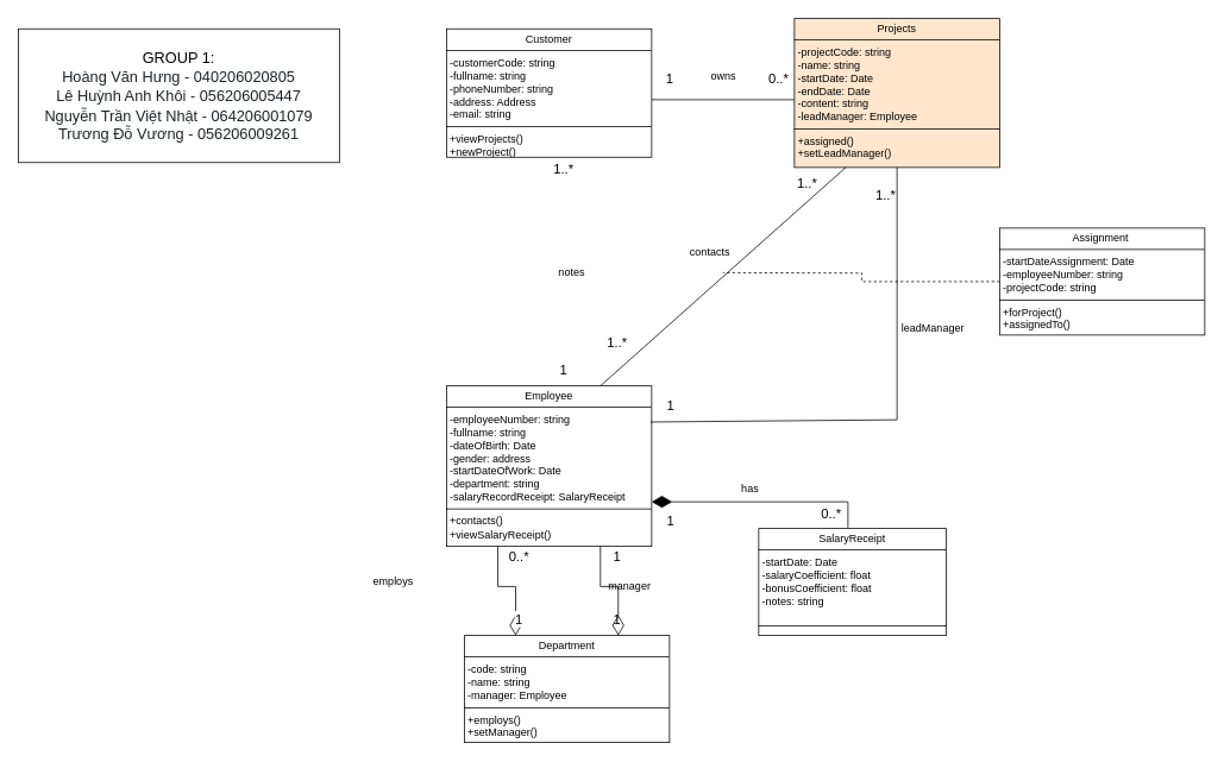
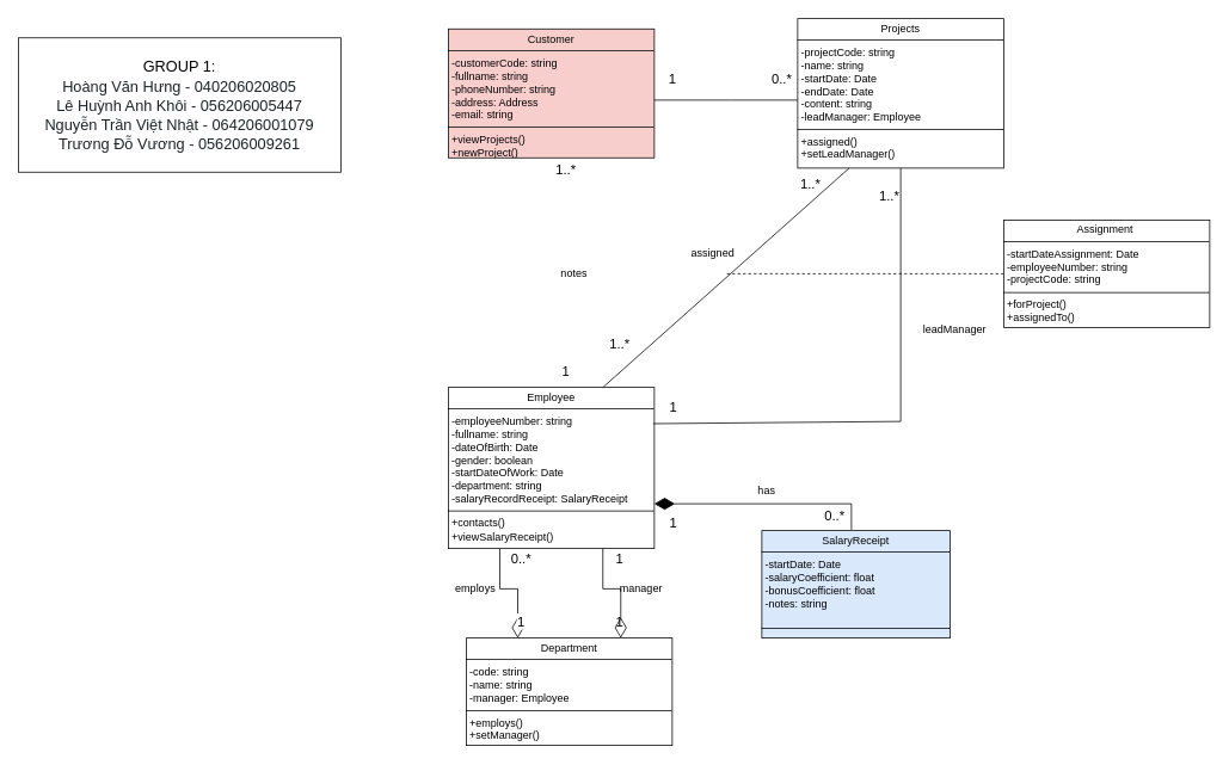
- <mxCell id="17" value="owns" style="text;html=1;align=center;verticalAlign=middle;resizable=0;points=[];autosize=1;strokeColor=none;fillColor=none;" parent="1" vertex="1"><mxGeometry x="785" y="70" width="50" height="30" as="geometry" /></mxCell>
- <mxCell id="8" value="&lt;p style=&quot;margin:0px;margin-top:4px;text-align:center;&quot;&gt;Customer&lt;/p&gt;&lt;hr size=&quot;1&quot; style=&quot;border-style:solid;&quot;&gt;&lt;p style=&quot;margin:0px;margin-left:4px;&quot;&gt;-customerCode: string&lt;br&gt;&lt;/p&gt;&lt;p style=&quot;margin:0px;margin-left:4px;&quot;&gt;-&lt;span style=&quot;background-color: transparent; color: light-dark(rgb(0, 0, 0), rgb(255, 255, 255));&quot;&gt;fullname: string&lt;/span&gt;&lt;br&gt;&lt;/p&gt;&lt;p style=&quot;margin:0px;margin-left:4px;&quot;&gt;&lt;span style=&quot;background-color: transparent; color: light-dark(rgb(0, 0, 0), rgb(255, 255, 255));&quot;&gt;-&lt;/span&gt;&lt;span style=&quot;background-color: transparent; color: light-dark(rgb(0, 0, 0), rgb(255, 255, 255));&quot;&gt;phoneNumber: string&lt;/span&gt;&lt;/p&gt;&lt;p style=&quot;margin:0px;margin-left:4px;&quot;&gt;&lt;span style=&quot;background-color: transparent; color: light-dark(rgb(0, 0, 0), rgb(255, 255, 255));&quot;&gt;-&lt;/span&gt;&lt;span style=&quot;background-color: transparent; color: light-dark(rgb(0, 0, 0), rgb(255, 255, 255));&quot;&gt;address: Address&lt;/span&gt;&lt;/p&gt;&lt;p style=&quot;margin:0px;margin-left:4px;&quot;&gt;&lt;span style=&quot;background-color: transparent; color: light-dark(rgb(0, 0, 0), rgb(255, 255, 255));&quot;&gt;-&lt;/span&gt;&lt;span style=&quot;background-color: transparent; color: light-dark(rgb(0, 0, 0), rgb(255, 255, 255));&quot;&gt;email: string&lt;/span&gt;&lt;/p&gt;&lt;hr size=&quot;1&quot; style=&quot;border-style:solid;&quot;&gt;&lt;p style=&quot;margin:0px;margin-left:4px;&quot;&gt;+viewProjects()&lt;/p&gt;&lt;p style=&quot;margin:0px;margin-left:4px;&quot;&gt;+newProject()&lt;/p&gt;" style="verticalAlign=top;align=left;overflow=fill;html=1;whiteSpace=wrap;" parent="1" vertex="1"><mxGeometry x="500" y="31.5" width="230" height="144" as="geometry" /></mxCell>
+ <mxCell id="8" value="&lt;p style=&quot;margin:0px;margin-top:4px;text-align:center;&quot;&gt;Customer&lt;/p&gt;&lt;hr size=&quot;1&quot; style=&quot;border-style:solid;&quot;&gt;&lt;p style=&quot;margin:0px;margin-left:4px;&quot;&gt;-customerCode: string&lt;br&gt;&lt;/p&gt;&lt;p style=&quot;margin:0px;margin-left:4px;&quot;&gt;-&lt;span style=&quot;background-color: transparent; color: light-dark(rgb(0, 0, 0), rgb(255, 255, 255));&quot;&gt;fullname: string&lt;/span&gt;&lt;br&gt;&lt;/p&gt;&lt;p style=&quot;margin:0px;margin-left:4px;&quot;&gt;&lt;span style=&quot;background-color: transparent; color: light-dark(rgb(0, 0, 0), rgb(255, 255, 255));&quot;&gt;-&lt;/span&gt;&lt;span style=&quot;background-color: transparent; color: light-dark(rgb(0, 0, 0), rgb(255, 255, 255));&quot;&gt;phoneNumber: string&lt;/span&gt;&lt;/p&gt;&lt;p style=&quot;margin:0px;margin-left:4px;&quot;&gt;&lt;span style=&quot;background-color: transparent; color: light-dark(rgb(0, 0, 0), rgb(255, 255, 255));&quot;&gt;-&lt;/span&gt;&lt;span style=&quot;background-color: transparent; color: light-dark(rgb(0, 0, 0), rgb(255, 255, 255));&quot;&gt;address: Address&lt;/span&gt;&lt;/p&gt;&lt;p style=&quot;margin:0px;margin-left:4px;&quot;&gt;&lt;span style=&quot;background-color: transparent; color: light-dark(rgb(0, 0, 0), rgb(255, 255, 255));&quot;&gt;-&lt;/span&gt;&lt;span style=&quot;background-color: transparent; color: light-dark(rgb(0, 0, 0), rgb(255, 255, 255));&quot;&gt;email: string&lt;/span&gt;&lt;/p&gt;&lt;hr size=&quot;1&quot; style=&quot;border-style:solid;&quot;&gt;&lt;p style=&quot;margin:0px;margin-left:4px;&quot;&gt;+viewProjects()&lt;/p&gt;&lt;p style=&quot;margin:0px;margin-left:4px;&quot;&gt;+newProject()&lt;/p&gt;" style="verticalAlign=top;align=left;overflow=fill;html=1;whiteSpace=wrap;fillColor=#f8cecc;" parent="1" vertex="1"><mxGeometry x="500" y="31.5" width="230" height="144" as="geometry" /></mxCell>
- <mxCell id="12" value="&lt;p style=&quot;margin:0px;margin-top:4px;text-align:center;&quot;&gt;Projects&lt;/p&gt;&lt;hr size=&quot;1&quot; style=&quot;border-style:solid;&quot;&gt;&lt;p style=&quot;margin:0px;margin-left:4px;&quot;&gt;-projectCode: string&lt;br&gt;&lt;/p&gt;&lt;p style=&quot;margin:0px;margin-left:4px;&quot;&gt;-name: string&lt;/p&gt;&lt;p style=&quot;margin:0px;margin-left:4px;&quot;&gt;-startDate: Date&lt;/p&gt;&lt;p style=&quot;margin:0px;margin-left:4px;&quot;&gt;-endDate: Date&lt;/p&gt;&lt;p style=&quot;margin:0px;margin-left:4px;&quot;&gt;-content: string&lt;/p&gt;&lt;p style=&quot;margin:0px;margin-left:4px;&quot;&gt;-leadManager: Employee&lt;/p&gt;&lt;hr size=&quot;1&quot; style=&quot;border-style:solid;&quot;&gt;&lt;p style=&quot;margin:0px;margin-left:4px;&quot;&gt;+assigned()&lt;/p&gt;&lt;p style=&quot;margin:0px;margin-left:4px;&quot;&gt;+setLeadManager()&lt;/p&gt;&lt;p style=&quot;margin:0px;margin-left:4px;&quot;&gt;&lt;br&gt;&lt;/p&gt;" style="verticalAlign=top;align=left;overflow=fill;html=1;whiteSpace=wrap;fillColor=#ffe6cc;" parent="1" vertex="1"><mxGeometry x="890" y="20" width="230" height="167" as="geometry" /></mxCell>
+ <mxCell id="12" value="&lt;p style=&quot;margin:0px;margin-top:4px;text-align:center;&quot;&gt;Projects&lt;/p&gt;&lt;hr size=&quot;1&quot; style=&quot;border-style:solid;&quot;&gt;&lt;p style=&quot;margin:0px;margin-left:4px;&quot;&gt;-projectCode: string&lt;br&gt;&lt;/p&gt;&lt;p style=&quot;margin:0px;margin-left:4px;&quot;&gt;-name: string&lt;/p&gt;&lt;p style=&quot;margin:0px;margin-left:4px;&quot;&gt;-startDate: Date&lt;/p&gt;&lt;p style=&quot;margin:0px;margin-left:4px;&quot;&gt;-endDate: Date&lt;/p&gt;&lt;p style=&quot;margin:0px;margin-left:4px;&quot;&gt;-content: string&lt;/p&gt;&lt;p style=&quot;margin:0px;margin-left:4px;&quot;&gt;-leadManager: Employee&lt;/p&gt;&lt;hr size=&quot;1&quot; style=&quot;border-style:solid;&quot;&gt;&lt;p style=&quot;margin:0px;margin-left:4px;&quot;&gt;+assigned()&lt;/p&gt;&lt;p style=&quot;margin:0px;margin-left:4px;&quot;&gt;+setLeadManager()&lt;/p&gt;&lt;p style=&quot;margin:0px;margin-left:4px;&quot;&gt;&lt;br&gt;&lt;/p&gt;" style="verticalAlign=top;align=left;overflow=fill;html=1;whiteSpace=wrap;" parent="1" vertex="1"><mxGeometry x="890" y="20" width="230" height="167" as="geometry" /></mxCell>
- <mxCell id="36" value="&lt;h2 style=&quot;forced-color-adjust: none; orphans: 2; text-indent: 0px; widows: 2; text-decoration-thickness: initial; text-decoration-style: initial; text-decoration-color: initial; color: rgb(0, 0, 0);&quot;&gt;&lt;span style=&quot;color: rgb(0, 0, 0); font-family: Helvetica; font-size: 17px; font-style: normal; font-variant-ligatures: normal; font-variant-caps: normal; font-weight: 400; letter-spacing: normal; text-transform: none; word-spacing: 0px; -webkit-text-stroke-width: 0px; white-space: nowrap;&quot;&gt;GROUP 1:&lt;br&gt;&lt;/span&gt;&lt;span style=&quot;color: rgb(29, 33, 37); font-family: Nunito, sans-serif; font-size: 17px; font-style: normal; font-variant-ligatures: normal; font-variant-caps: normal; font-weight: 400; letter-spacing: normal; text-transform: none; word-spacing: 0px; -webkit-text-stroke-width: 0px; white-space: normal; background-color: rgb(255, 255, 255);&quot;&gt;Hoàng Văn Hưng -&amp;nbsp;040206020805&lt;br&gt;&lt;/span&gt;&lt;font style=&quot;forced-color-adjust: none;&quot;&gt;&lt;span style=&quot;forced-color-adjust: none; background-color: rgb(255, 255, 255); color: rgb(29, 33, 37);&quot;&gt;&lt;font face=&quot;Nunito, sans-serif&quot; color=&quot;#1d2125&quot;&gt;&lt;span style=&quot;font-size: 17px; font-weight: 400;&quot;&gt;Lê Huỳnh Anh Khôi - 056206005447&lt;/span&gt;&lt;/font&gt;&lt;br&gt;&lt;/span&gt;&lt;/font&gt;&lt;font style=&quot;color: rgb(0, 0, 0); font-family: Helvetica; font-size: 17px; font-style: normal; font-variant-ligatures: normal; font-variant-caps: normal; font-weight: 400; letter-spacing: normal; text-transform: none; word-spacing: 0px; -webkit-text-stroke-width: 0px; white-space: nowrap; forced-color-adjust: none;&quot;&gt;&lt;span style=&quot;forced-color-adjust: none; color: rgb(29, 33, 37); font-family: Nunito, sans-serif; text-wrap-mode: wrap; background-color: rgb(255, 255, 255);&quot;&gt;Nguyễn Trần Việt Nhật -&amp;nbsp;064206001079&lt;br&gt;&lt;/span&gt;&lt;/font&gt;&lt;font style=&quot;color: rgb(0, 0, 0); font-family: Helvetica; font-size: 17px; font-style: normal; font-variant-ligatures: normal; font-variant-caps: normal; font-weight: 400; letter-spacing: normal; text-transform: none; word-spacing: 0px; -webkit-text-stroke-width: 0px; white-space: nowrap; forced-color-adjust: none;&quot;&gt;&lt;span style=&quot;forced-color-adjust: none; color: rgb(29, 33, 37); font-family: Nunito, sans-serif; text-wrap-mode: wrap; background-color: rgb(255, 255, 255);&quot;&gt;Trương Đỗ Vương - 056206009261&lt;/span&gt;&lt;/font&gt;&lt;/h2&gt;" style="text;whiteSpace=wrap;html=1;strokeColor=default;align=center;" parent="1" vertex="1"><mxGeometry x="20" y="31.5" width="360" height="150" as="geometry" /></mxCell>
+ <mxCell id="36" value="&lt;h2 style=&quot;forced-color-adjust: none; orphans: 2; text-indent: 0px; widows: 2; text-decoration-thickness: initial; text-decoration-style: initial; text-decoration-color: initial; color: rgb(0, 0, 0);&quot;&gt;&lt;span style=&quot;color: rgb(0, 0, 0); font-family: Helvetica; font-size: 17px; font-style: normal; font-variant-ligatures: normal; font-variant-caps: normal; font-weight: 400; letter-spacing: normal; text-transform: none; word-spacing: 0px; -webkit-text-stroke-width: 0px; white-space: nowrap;&quot;&gt;GROUP 1:&lt;br&gt;&lt;/span&gt;&lt;span style=&quot;color: rgb(29, 33, 37); font-family: Nunito, sans-serif; font-size: 17px; font-style: normal; font-variant-ligatures: normal; font-variant-caps: normal; font-weight: 400; letter-spacing: normal; text-transform: none; word-spacing: 0px; -webkit-text-stroke-width: 0px; white-space: normal; background-color: rgb(255, 255, 255);&quot;&gt;Hoàng Văn Hưng -&amp;nbsp;040206020805&lt;br&gt;&lt;/span&gt;&lt;font style=&quot;forced-color-adjust: none;&quot;&gt;&lt;span style=&quot;forced-color-adjust: none; background-color: rgb(255, 255, 255); color: rgb(29, 33, 37);&quot;&gt;&lt;font face=&quot;Nunito, sans-serif&quot; color=&quot;#1d2125&quot;&gt;&lt;span style=&quot;font-size: 17px; font-weight: 400;&quot;&gt;Lê Huỳnh Anh Khôi - 056206005447&lt;/span&gt;&lt;/font&gt;&lt;br&gt;&lt;/span&gt;&lt;/font&gt;&lt;font style=&quot;color: rgb(0, 0, 0); font-family: Helvetica; font-size: 17px; font-style: normal; font-variant-ligatures: normal; font-variant-caps: normal; font-weight: 400; letter-spacing: normal; text-transform: none; word-spacing: 0px; -webkit-text-stroke-width: 0px; white-space: nowrap; forced-color-adjust: none;&quot;&gt;&lt;span style=&quot;forced-color-adjust: none; color: rgb(29, 33, 37); font-family: Nunito, sans-serif; text-wrap-mode: wrap; background-color: rgb(255, 255, 255);&quot;&gt;Nguyễn Trần Việt Nhật -&amp;nbsp;064206001079&lt;br&gt;&lt;/span&gt;&lt;/font&gt;&lt;font style=&quot;color: rgb(0, 0, 0); font-family: Helvetica; font-size: 17px; font-style: normal; font-variant-ligatures: normal; font-variant-caps: normal; font-weight: 400; letter-spacing: normal; text-transform: none; word-spacing: 0px; -webkit-text-stroke-width: 0px; white-space: nowrap; forced-color-adjust: none;&quot;&gt;&lt;span style=&quot;forced-color-adjust: none; color: rgb(29, 33, 37); font-family: Nunito, sans-serif; text-wrap-mode: wrap; background-color: rgb(255, 255, 255);&quot;&gt;Trương Đỗ Vương - 056206009261&lt;/span&gt;&lt;/font&gt;&lt;/h2&gt;" style="text;whiteSpace=wrap;html=1;strokeColor=default;align=center;" parent="1" vertex="1"><mxGeometry x="20" y="41.5" width="360" height="150" as="geometry" /></mxCell>
- <mxCell id="30" value="contacts" style="text;html=1;align=center;verticalAlign=middle;resizable=0;points=[];autosize=1;strokeColor=none;fillColor=none;" parent="1" vertex="1"><mxGeometry x="760" y="267" width="70" height="30" as="geometry" /></mxCell>
+ <mxCell id="30" value="assigned" style="text;html=1;align=center;verticalAlign=middle;resizable=0;points=[];autosize=1;strokeColor=none;fillColor=none;" parent="1" vertex="1"><mxGeometry x="760" y="267" width="70" height="30" as="geometry" /></mxCell>
- <mxCell id="25" value="&lt;p style=&quot;margin:0px;margin-top:4px;text-align:center;&quot;&gt;Assignment&amp;nbsp;&lt;/p&gt;&lt;hr size=&quot;1&quot; style=&quot;border-style:solid;&quot;&gt;&lt;p style=&quot;margin:0px;margin-left:4px;&quot;&gt;-&lt;span style=&quot;background-color: transparent;&quot;&gt;startDateAssignment: Date&lt;/span&gt;&lt;br&gt;&lt;/p&gt;&lt;p style=&quot;margin:0px;margin-left:4px;&quot;&gt;&lt;span style=&quot;background-color: transparent;&quot;&gt;-employeeNumber: string&lt;/span&gt;&lt;/p&gt;&lt;p style=&quot;margin:0px;margin-left:4px;&quot;&gt;&lt;span style=&quot;background-color: transparent;&quot;&gt;-projectCode: string&lt;/span&gt;&lt;/p&gt;&lt;hr size=&quot;1&quot; style=&quot;border-style:solid;&quot;&gt;&lt;p style=&quot;margin:0px;margin-left:4px;&quot;&gt;+forProject()&lt;br&gt;+assignedTo()&lt;/p&gt;" style="verticalAlign=top;align=left;overflow=fill;html=1;whiteSpace=wrap;" parent="1" vertex="1"><mxGeometry x="1120" y="255" width="230" height="120" as="geometry" /></mxCell>
+ <mxCell id="25" value="&lt;p style=&quot;margin:0px;margin-top:4px;text-align:center;&quot;&gt;Assignment&amp;nbsp;&lt;/p&gt;&lt;hr size=&quot;1&quot; style=&quot;border-style:solid;&quot;&gt;&lt;p style=&quot;margin:0px;margin-left:4px;&quot;&gt;-&lt;span style=&quot;background-color: transparent;&quot;&gt;startDateAssignment: Date&lt;/span&gt;&lt;br&gt;&lt;/p&gt;&lt;p style=&quot;margin:0px;margin-left:4px;&quot;&gt;&lt;span style=&quot;background-color: transparent;&quot;&gt;-employeeNumber: string&lt;/span&gt;&lt;/p&gt;&lt;p style=&quot;margin:0px;margin-left:4px;&quot;&gt;&lt;span style=&quot;background-color: transparent;&quot;&gt;-projectCode: string&lt;/span&gt;&lt;/p&gt;&lt;hr size=&quot;1&quot; style=&quot;border-style:solid;&quot;&gt;&lt;p style=&quot;margin:0px;margin-left:4px;&quot;&gt;+forProject()&lt;br&gt;+assignedTo()&lt;/p&gt;" style="verticalAlign=top;align=left;overflow=fill;html=1;whiteSpace=wrap;" parent="1" vertex="1"><mxGeometry x="1120" y="245" width="230" height="120" as="geometry" /></mxCell>
- <mxCell id="31" value="leadManager" style="text;html=1;align=center;verticalAlign=middle;resizable=0;points=[];autosize=1;strokeColor=none;fillColor=none;" parent="1" vertex="1"><mxGeometry x="1000" y="352" width="90" height="30" as="geometry" /></mxCell>
+ <mxCell id="31" value="leadManager" style="text;html=1;align=center;verticalAlign=middle;resizable=0;points=[];autosize=1;strokeColor=none;fillColor=none;" parent="1" vertex="1"><mxGeometry x="1020" y="352" width="90" height="30" as="geometry" /></mxCell>
- <mxCell id="3" value="&lt;p style=&quot;margin:0px;margin-top:4px;text-align:center;&quot;&gt;Employee&lt;/p&gt;&lt;hr size=&quot;1&quot; style=&quot;border-style:solid;&quot;&gt;&lt;p style=&quot;margin:0px;margin-left:4px;&quot;&gt;-employeeNumber: string&lt;/p&gt;&lt;p style=&quot;margin:0px;margin-left:4px;&quot;&gt;-&lt;span style=&quot;background-color: transparent; color: light-dark(rgb(0, 0, 0), rgb(255, 255, 255));&quot;&gt;fullname: string&lt;/span&gt;&lt;/p&gt;&lt;p style=&quot;margin:0px;margin-left:4px;&quot;&gt;&lt;span style=&quot;background-color: transparent; color: light-dark(rgb(0, 0, 0), rgb(255, 255, 255));&quot;&gt;-&lt;/span&gt;&lt;span style=&quot;background-color: transparent; color: light-dark(rgb(0, 0, 0), rgb(255, 255, 255));&quot;&gt;dateOfBirth: Date&lt;/span&gt;&lt;/p&gt;&lt;p style=&quot;margin:0px;margin-left:4px;&quot;&gt;&lt;span style=&quot;background-color: transparent; color: light-dark(rgb(0, 0, 0), rgb(255, 255, 255));&quot;&gt;-&lt;/span&gt;&lt;span style=&quot;background-color: transparent; color: light-dark(rgb(0, 0, 0), rgb(255, 255, 255));&quot;&gt;gender: address&lt;/span&gt;&lt;/p&gt;&lt;p style=&quot;margin:0px;margin-left:4px;&quot;&gt;&lt;span style=&quot;background-color: transparent; color: light-dark(rgb(0, 0, 0), rgb(255, 255, 255));&quot;&gt;-startDateOfWork: Date&lt;/span&gt;&lt;/p&gt;&lt;p style=&quot;margin:0px;margin-left:4px;&quot;&gt;&lt;span style=&quot;background-color: transparent; color: light-dark(rgb(0, 0, 0), rgb(255, 255, 255));&quot;&gt;-&lt;/span&gt;&lt;span style=&quot;background-color: transparent; color: light-dark(rgb(0, 0, 0), rgb(255, 255, 255));&quot;&gt;department: string&lt;/span&gt;&lt;/p&gt;&lt;p style=&quot;margin:0px;margin-left:4px;&quot;&gt;-salaryRecordReceipt: SalaryReceipt&lt;/p&gt;&lt;hr size=&quot;1&quot; style=&quot;border-style:solid;&quot;&gt;&lt;p style=&quot;margin:0px;margin-left:4px;&quot;&gt;+contacts()&lt;/p&gt;&lt;p style=&quot;margin:0px;margin-left:4px;&quot;&gt;+viewSalaryReceipt()&lt;/p&gt;" style="verticalAlign=top;align=left;overflow=fill;html=1;whiteSpace=wrap;" parent="1" vertex="1"><mxGeometry x="500" y="432" width="230" height="180" as="geometry" /></mxCell>
+ <mxCell id="3" value="&lt;p style=&quot;margin:0px;margin-top:4px;text-align:center;&quot;&gt;Employee&lt;/p&gt;&lt;hr size=&quot;1&quot; style=&quot;border-style:solid;&quot;&gt;&lt;p style=&quot;margin:0px;margin-left:4px;&quot;&gt;-employeeNumber: string&lt;/p&gt;&lt;p style=&quot;margin:0px;margin-left:4px;&quot;&gt;-&lt;span style=&quot;background-color: transparent; color: light-dark(rgb(0, 0, 0), rgb(255, 255, 255));&quot;&gt;fullname: string&lt;/span&gt;&lt;/p&gt;&lt;p style=&quot;margin:0px;margin-left:4px;&quot;&gt;&lt;span style=&quot;background-color: transparent; color: light-dark(rgb(0, 0, 0), rgb(255, 255, 255));&quot;&gt;-&lt;/span&gt;&lt;span style=&quot;background-color: transparent; color: light-dark(rgb(0, 0, 0), rgb(255, 255, 255));&quot;&gt;dateOfBirth: Date&lt;/span&gt;&lt;/p&gt;&lt;p style=&quot;margin:0px;margin-left:4px;&quot;&gt;&lt;span style=&quot;background-color: transparent; color: light-dark(rgb(0, 0, 0), rgb(255, 255, 255));&quot;&gt;-&lt;/span&gt;&lt;span style=&quot;background-color: transparent; color: light-dark(rgb(0, 0, 0), rgb(255, 255, 255));&quot;&gt;gender: boolean&lt;/span&gt;&lt;/p&gt;&lt;p style=&quot;margin:0px;margin-left:4px;&quot;&gt;&lt;span style=&quot;background-color: transparent; color: light-dark(rgb(0, 0, 0), rgb(255, 255, 255));&quot;&gt;-startDateOfWork: Date&lt;/span&gt;&lt;/p&gt;&lt;p style=&quot;margin:0px;margin-left:4px;&quot;&gt;&lt;span style=&quot;background-color: transparent; color: light-dark(rgb(0, 0, 0), rgb(255, 255, 255));&quot;&gt;-&lt;/span&gt;&lt;span style=&quot;background-color: transparent; color: light-dark(rgb(0, 0, 0), rgb(255, 255, 255));&quot;&gt;department: string&lt;/span&gt;&lt;/p&gt;&lt;p style=&quot;margin:0px;margin-left:4px;&quot;&gt;-salaryRecordReceipt: SalaryReceipt&lt;/p&gt;&lt;hr size=&quot;1&quot; style=&quot;border-style:solid;&quot;&gt;&lt;p style=&quot;margin:0px;margin-left:4px;&quot;&gt;+contacts()&lt;/p&gt;&lt;p style=&quot;margin:0px;margin-left:4px;&quot;&gt;+viewSalaryReceipt()&lt;/p&gt;" style="verticalAlign=top;align=left;overflow=fill;html=1;whiteSpace=wrap;" parent="1" vertex="1"><mxGeometry x="500" y="432" width="230" height="180" as="geometry" /></mxCell>
- <mxCell id="16" value="has" style="text;html=1;align=center;verticalAlign=middle;resizable=0;points=[];autosize=1;strokeColor=none;fillColor=none;" parent="1" vertex="1"><mxGeometry x="820" y="532" width="40" height="30" as="geometry" /></mxCell>
+ <mxCell id="16" value="has" style="text;html=1;align=center;verticalAlign=middle;resizable=0;points=[];autosize=1;strokeColor=none;fillColor=none;" parent="1" vertex="1"><mxGeometry x="835" y="532" width="40" height="30" as="geometry" /></mxCell>
- <mxCell id="20" value="employs" style="text;html=1;align=center;verticalAlign=middle;resizable=0;points=[];autosize=1;strokeColor=none;fillColor=none;" parent="1" vertex="1"><mxGeometry x="405" y="637" width="70" height="30" as="geometry" /></mxCell>
+ <mxCell id="20" value="employs" style="text;html=1;align=center;verticalAlign=middle;resizable=0;points=[];autosize=1;strokeColor=none;fillColor=none;" parent="1" vertex="1"><mxGeometry x="495" y="642" width="70" height="30" as="geometry" /></mxCell>
- <mxCell id="35" value="&lt;p style=&quot;margin:0px;margin-top:4px;text-align:center;&quot;&gt;SalaryReceipt&lt;/p&gt;&lt;hr size=&quot;1&quot; style=&quot;border-style:solid;&quot;&gt;&lt;p style=&quot;margin: 0px 0px 0px 4px;&quot;&gt;-startDate: Date&lt;br&gt;&lt;/p&gt;&lt;p style=&quot;margin: 0px 0px 0px 4px;&quot;&gt;-salaryCoefficient: float&lt;/p&gt;&lt;p style=&quot;margin: 0px 0px 0px 4px;&quot;&gt;-bonusCoefficient: float&lt;/p&gt;&lt;p style=&quot;margin: 0px 0px 0px 4px;&quot;&gt;-notes: string&lt;/p&gt;&lt;p style=&quot;margin: 0px 0px 0px 4px;&quot;&gt;&lt;br&gt;&lt;/p&gt;&lt;hr size=&quot;1&quot; style=&quot;border-style:solid;&quot;&gt;&lt;p style=&quot;margin:0px;margin-left:4px;&quot;&gt;&lt;br&gt;&lt;/p&gt;" style="verticalAlign=top;align=left;overflow=fill;html=1;whiteSpace=wrap;" parent="1" vertex="1"><mxGeometry x="850" y="592" width="210" height="120" as="geometry" /></mxCell>
+ <mxCell id="35" value="&lt;p style=&quot;margin:0px;margin-top:4px;text-align:center;&quot;&gt;SalaryReceipt&lt;/p&gt;&lt;hr size=&quot;1&quot; style=&quot;border-style:solid;&quot;&gt;&lt;p style=&quot;margin: 0px 0px 0px 4px;&quot;&gt;-startDate: Date&lt;br&gt;&lt;/p&gt;&lt;p style=&quot;margin: 0px 0px 0px 4px;&quot;&gt;-salaryCoefficient: float&lt;/p&gt;&lt;p style=&quot;margin: 0px 0px 0px 4px;&quot;&gt;-bonusCoefficient: float&lt;/p&gt;&lt;p style=&quot;margin: 0px 0px 0px 4px;&quot;&gt;-notes: string&lt;/p&gt;&lt;p style=&quot;margin: 0px 0px 0px 4px;&quot;&gt;&lt;br&gt;&lt;/p&gt;&lt;hr size=&quot;1&quot; style=&quot;border-style:solid;&quot;&gt;&lt;p style=&quot;margin:0px;margin-left:4px;&quot;&gt;&lt;br&gt;&lt;/p&gt;" style="verticalAlign=top;align=left;overflow=fill;html=1;whiteSpace=wrap;fillColor=#dae8fc;" parent="1" vertex="1"><mxGeometry x="850" y="592" width="210" height="120" as="geometry" /></mxCell>
- <mxCell id="23" value="manager" style="text;html=1;align=center;verticalAlign=middle;resizable=0;points=[];autosize=1;strokeColor=none;fillColor=none;" parent="1" vertex="1"><mxGeometry x="670" y="642" width="70" height="30" as="geometry" /></mxCell>
+ <mxCell id="23" value="manager" style="text;html=1;align=center;verticalAlign=middle;resizable=0;points=[];autosize=1;strokeColor=none;fillColor=none;" parent="1" vertex="1"><mxGeometry x="680" y="642" width="70" height="30" as="geometry" /></mxCell>
